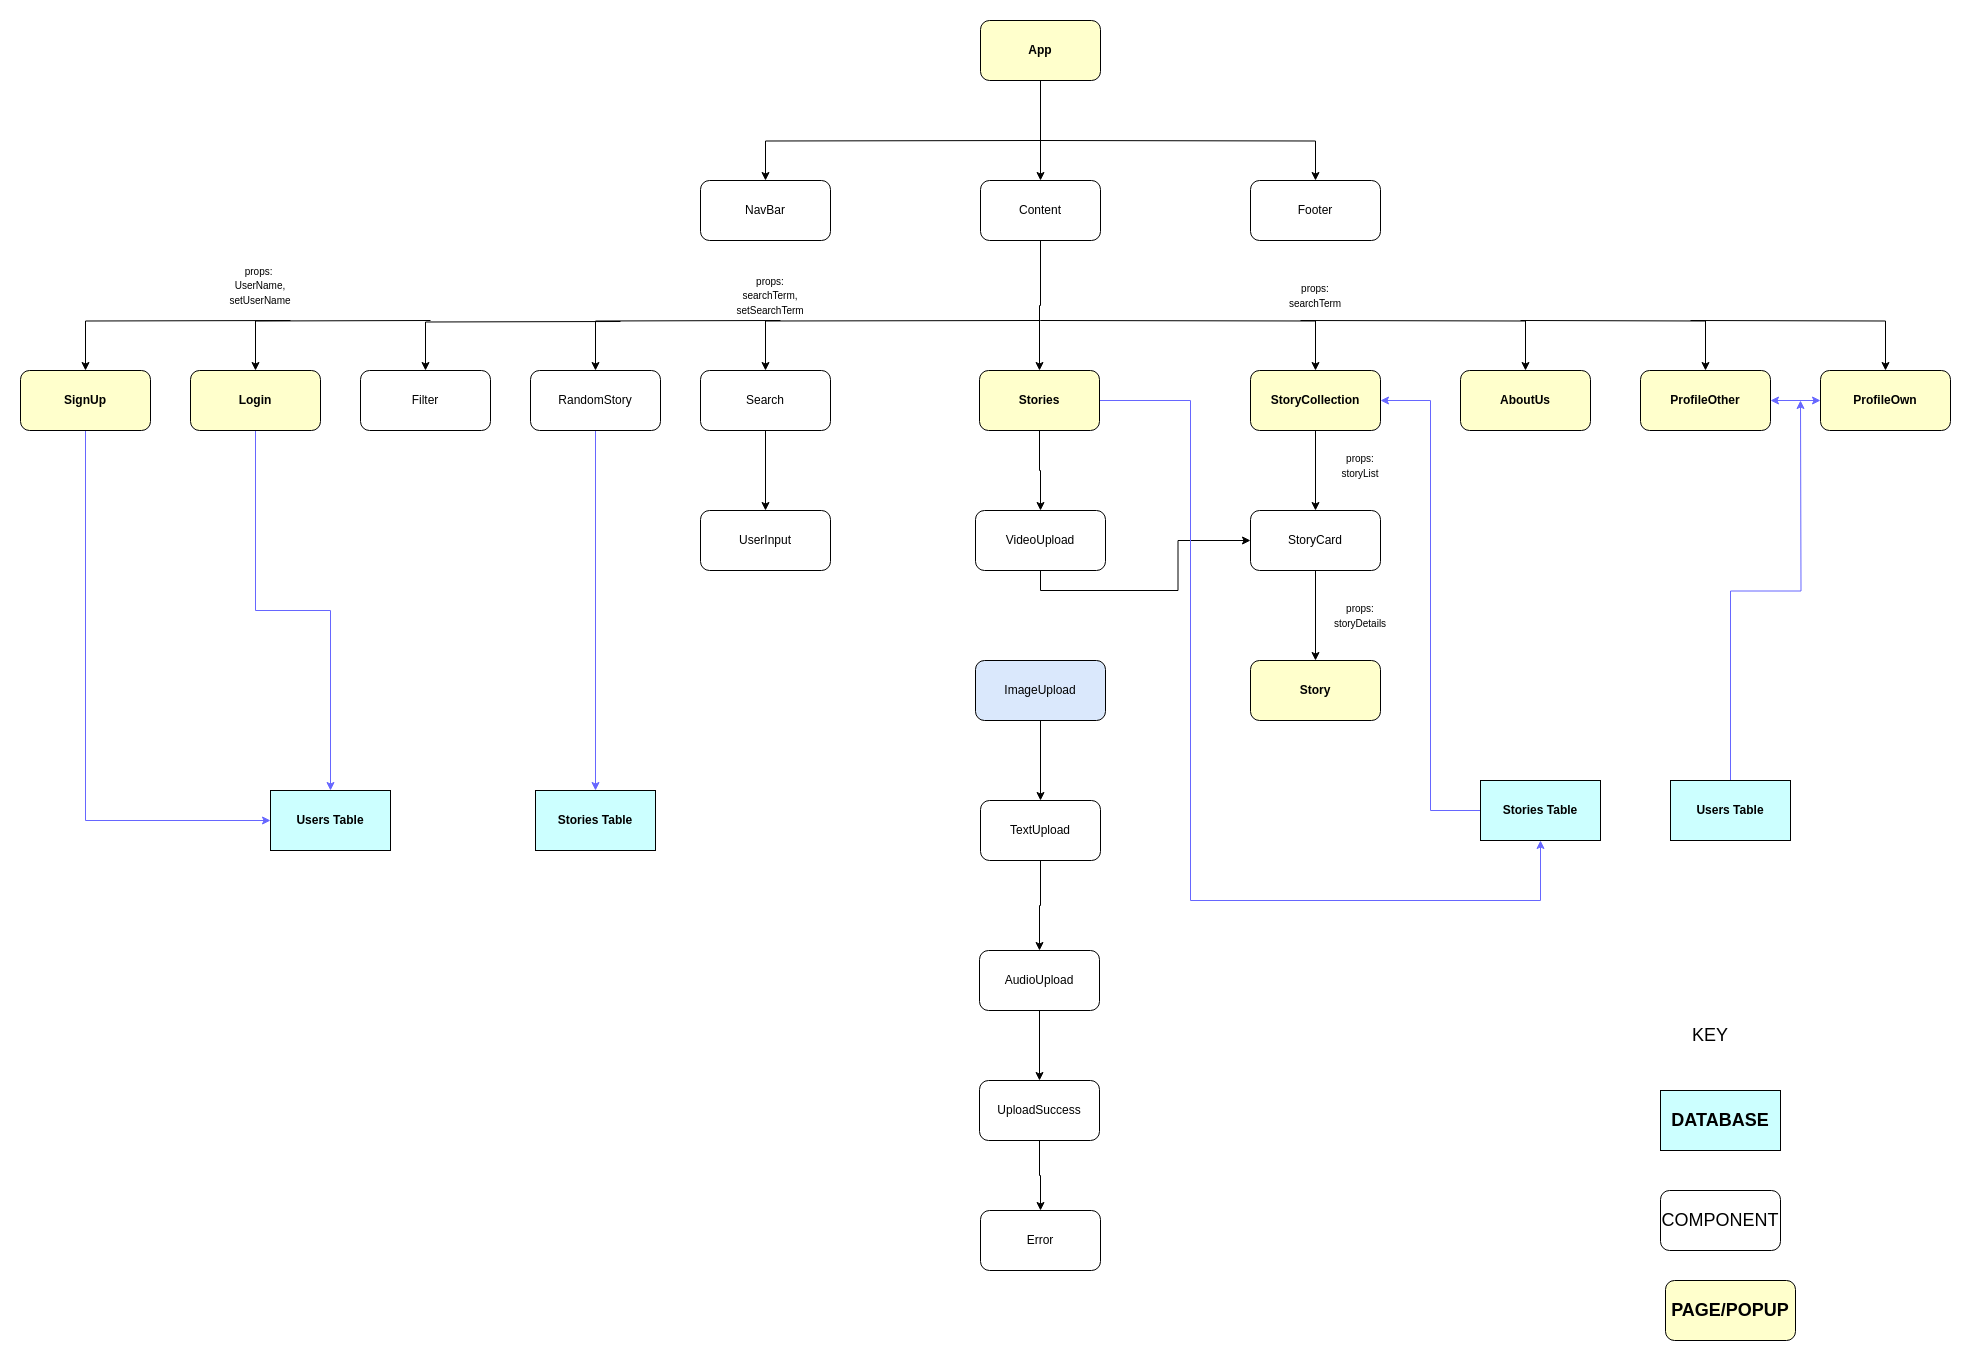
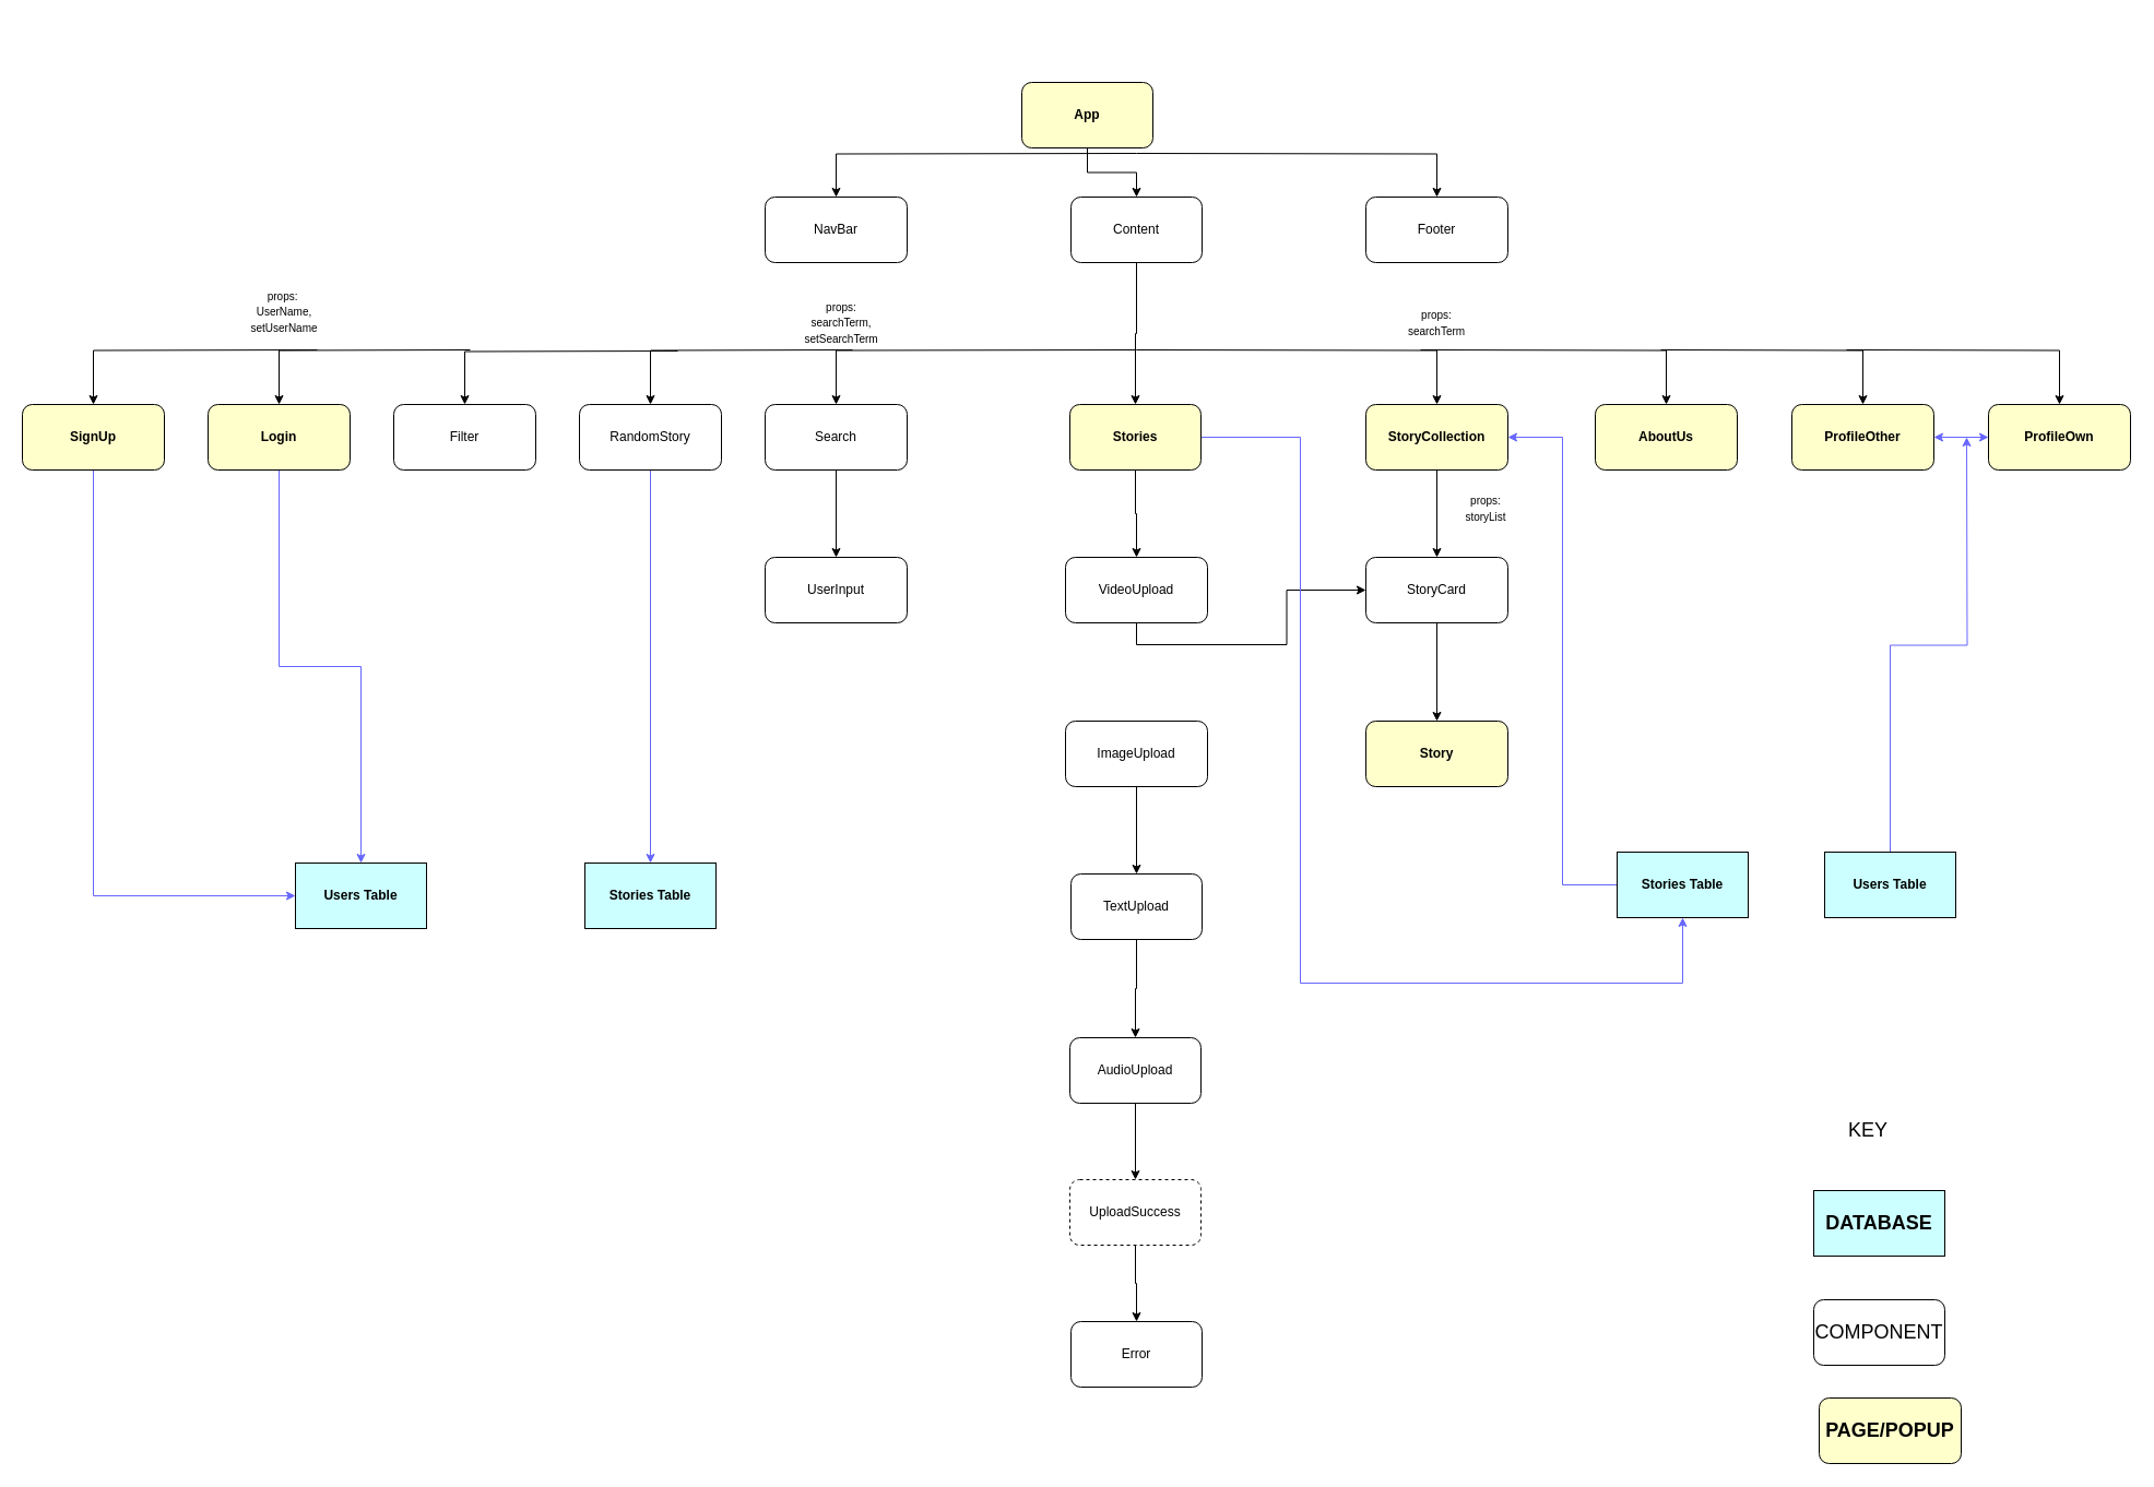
- <mxCell id="50" value="App" style="rounded=1;whiteSpace=wrap;html=1;fillColor=#FFFFCC;fontColor=#000000;fontStyle=1" vertex="1" parent="1"><mxGeometry x="980" y="20" width="120" height="60" as="geometry" /></mxCell>
+ <mxCell id="50" value="App" style="rounded=1;whiteSpace=wrap;html=1;fillColor=#FFFFCC;fontColor=#000000;fontStyle=1" vertex="1" parent="1"><mxGeometry x="935" y="75" width="120" height="60" as="geometry" /></mxCell>
- <mxCell id="65" value="&lt;font style=&quot;font-size: 10px;&quot;&gt;props: &lt;br&gt;storyDetails&lt;/font&gt;" style="text;html=1;strokeColor=none;fillColor=none;align=center;verticalAlign=middle;whiteSpace=wrap;rounded=0;" vertex="1" parent="1"><mxGeometry x="1320" y="590" width="80" height="50" as="geometry" /></mxCell>
- <mxCell id="12" value="ImageUpload" style="rounded=1;whiteSpace=wrap;html=1;fillColor=#dae8fc;" vertex="1" parent="1"><mxGeometry x="975" y="660" width="130" height="60" as="geometry" /></mxCell>
+ <mxCell id="12" value="ImageUpload" style="rounded=1;whiteSpace=wrap;html=1;" vertex="1" parent="1"><mxGeometry x="975" y="660" width="130" height="60" as="geometry" /></mxCell>
- <mxCell id="34" value="UploadSuccess" style="rounded=1;whiteSpace=wrap;html=1;" vertex="1" parent="1"><mxGeometry x="979" y="1080" width="120" height="60" as="geometry" /></mxCell>
+ <mxCell id="34" value="UploadSuccess" style="rounded=1;whiteSpace=wrap;html=1;dashed=1;" vertex="1" parent="1"><mxGeometry x="979" y="1080" width="120" height="60" as="geometry" /></mxCell>
